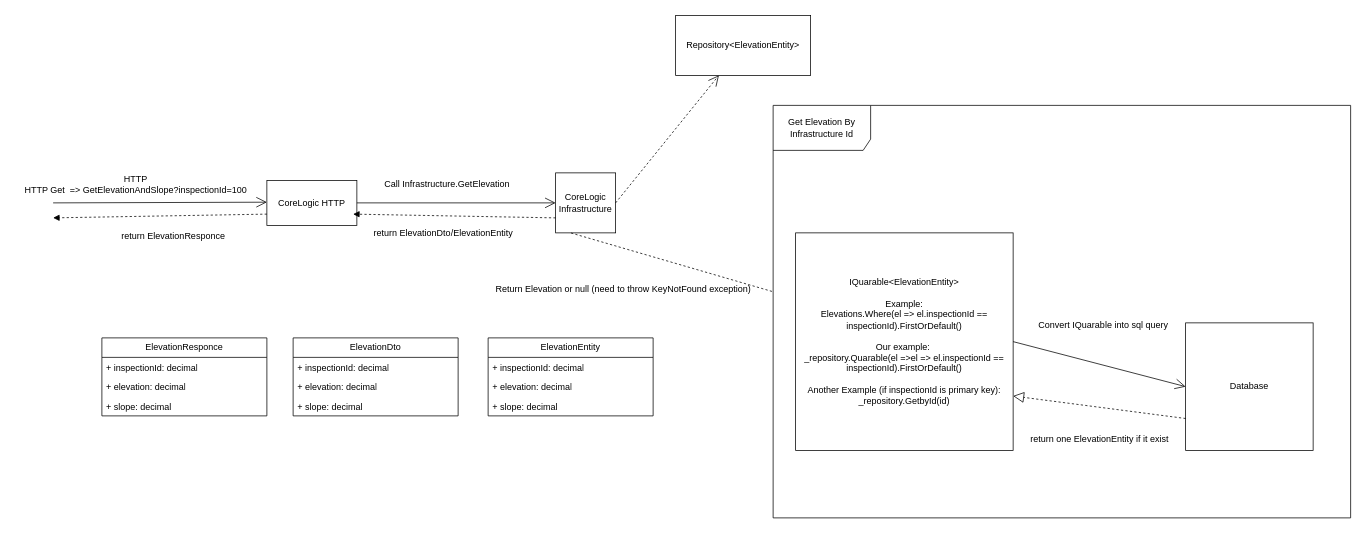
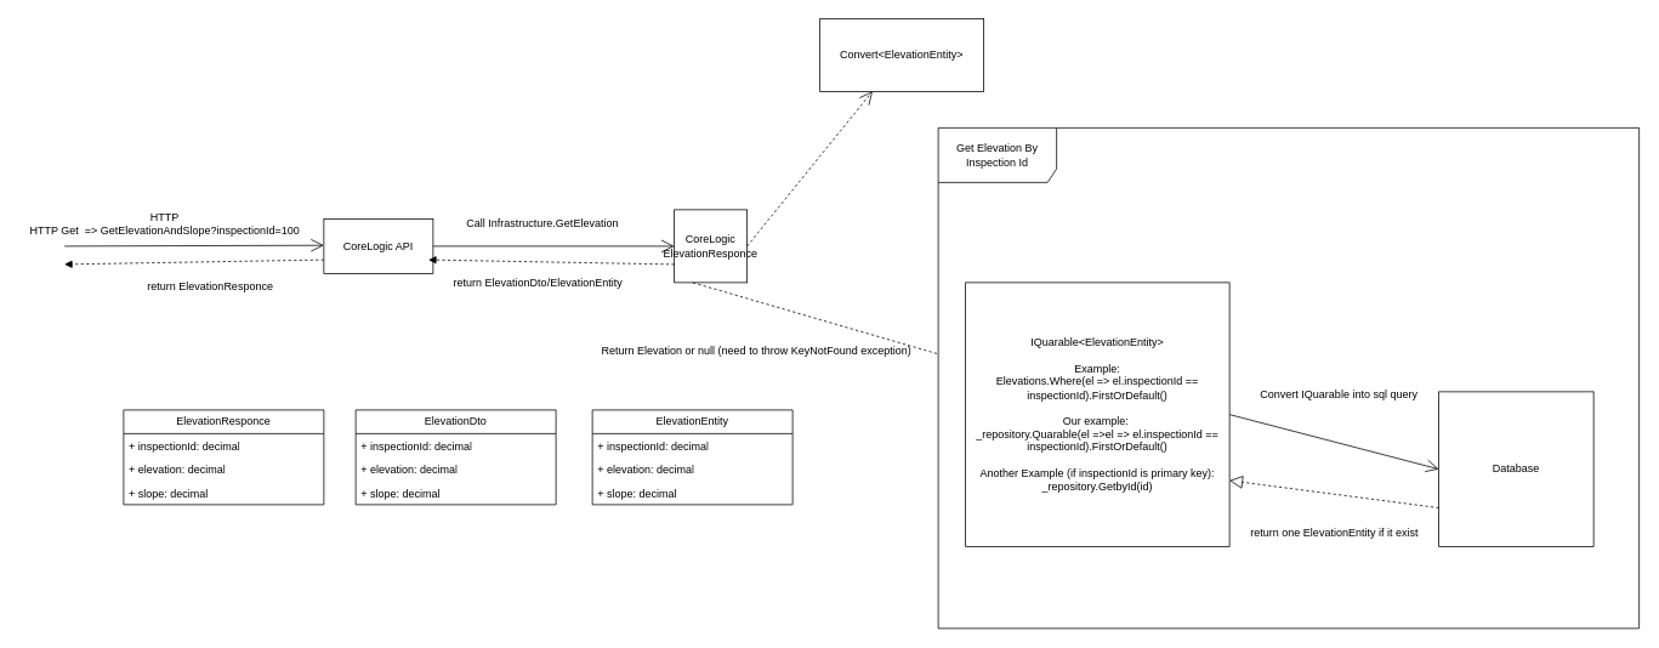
- <mxCell id="13" value="Repository&amp;lt;ElevationEntity&amp;gt;" style="rounded=0;whiteSpace=wrap;html=1;" vertex="1" parent="1"><mxGeometry x="900" y="20" width="180" height="80" as="geometry" /></mxCell>
+ <mxCell id="13" value="Convert&amp;lt;ElevationEntity&amp;gt;" style="rounded=0;whiteSpace=wrap;html=1;" vertex="1" parent="1"><mxGeometry x="900" y="20" width="180" height="80" as="geometry" /></mxCell>
- <mxCell id="16" value="Get Elevation By Infrastructure Id" style="shape=umlFrame;whiteSpace=wrap;html=1;pointerEvents=0;width=130;height=60;" vertex="1" parent="1"><mxGeometry x="1030" y="140" width="770" height="550" as="geometry" /></mxCell>
+ <mxCell id="16" value="Get Elevation By Inspection Id" style="shape=umlFrame;whiteSpace=wrap;html=1;pointerEvents=0;width=130;height=60;" vertex="1" parent="1"><mxGeometry x="1030" y="140" width="770" height="550" as="geometry" /></mxCell>
- <mxCell id="2" value="CoreLogic HTTP" style="rounded=0;whiteSpace=wrap;html=1;" vertex="1" parent="1"><mxGeometry x="355" y="240" width="120" height="60" as="geometry" /></mxCell>
+ <mxCell id="2" value="CoreLogic API" style="rounded=0;whiteSpace=wrap;html=1;" vertex="1" parent="1"><mxGeometry x="355" y="240" width="120" height="60" as="geometry" /></mxCell>
- <mxCell id="4" value="CoreLogic Infrastructure" style="whiteSpace=wrap;html=1;aspect=fixed;" vertex="1" parent="1"><mxGeometry x="740" y="230" width="80" height="80" as="geometry" /></mxCell>
+ <mxCell id="4" value="CoreLogic ElevationResponce" style="whiteSpace=wrap;html=1;aspect=fixed;" vertex="1" parent="1"><mxGeometry x="740" y="230" width="80" height="80" as="geometry" /></mxCell>
